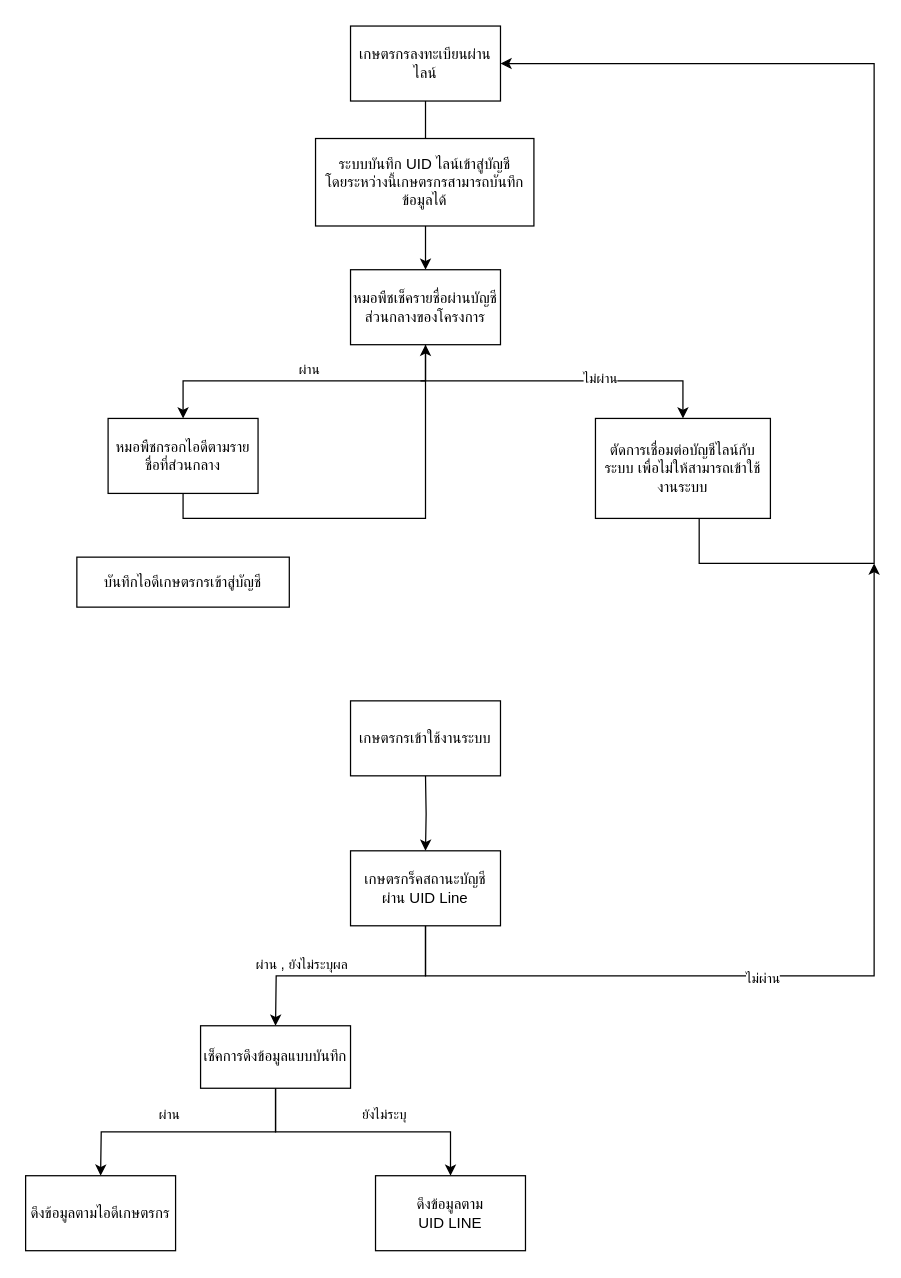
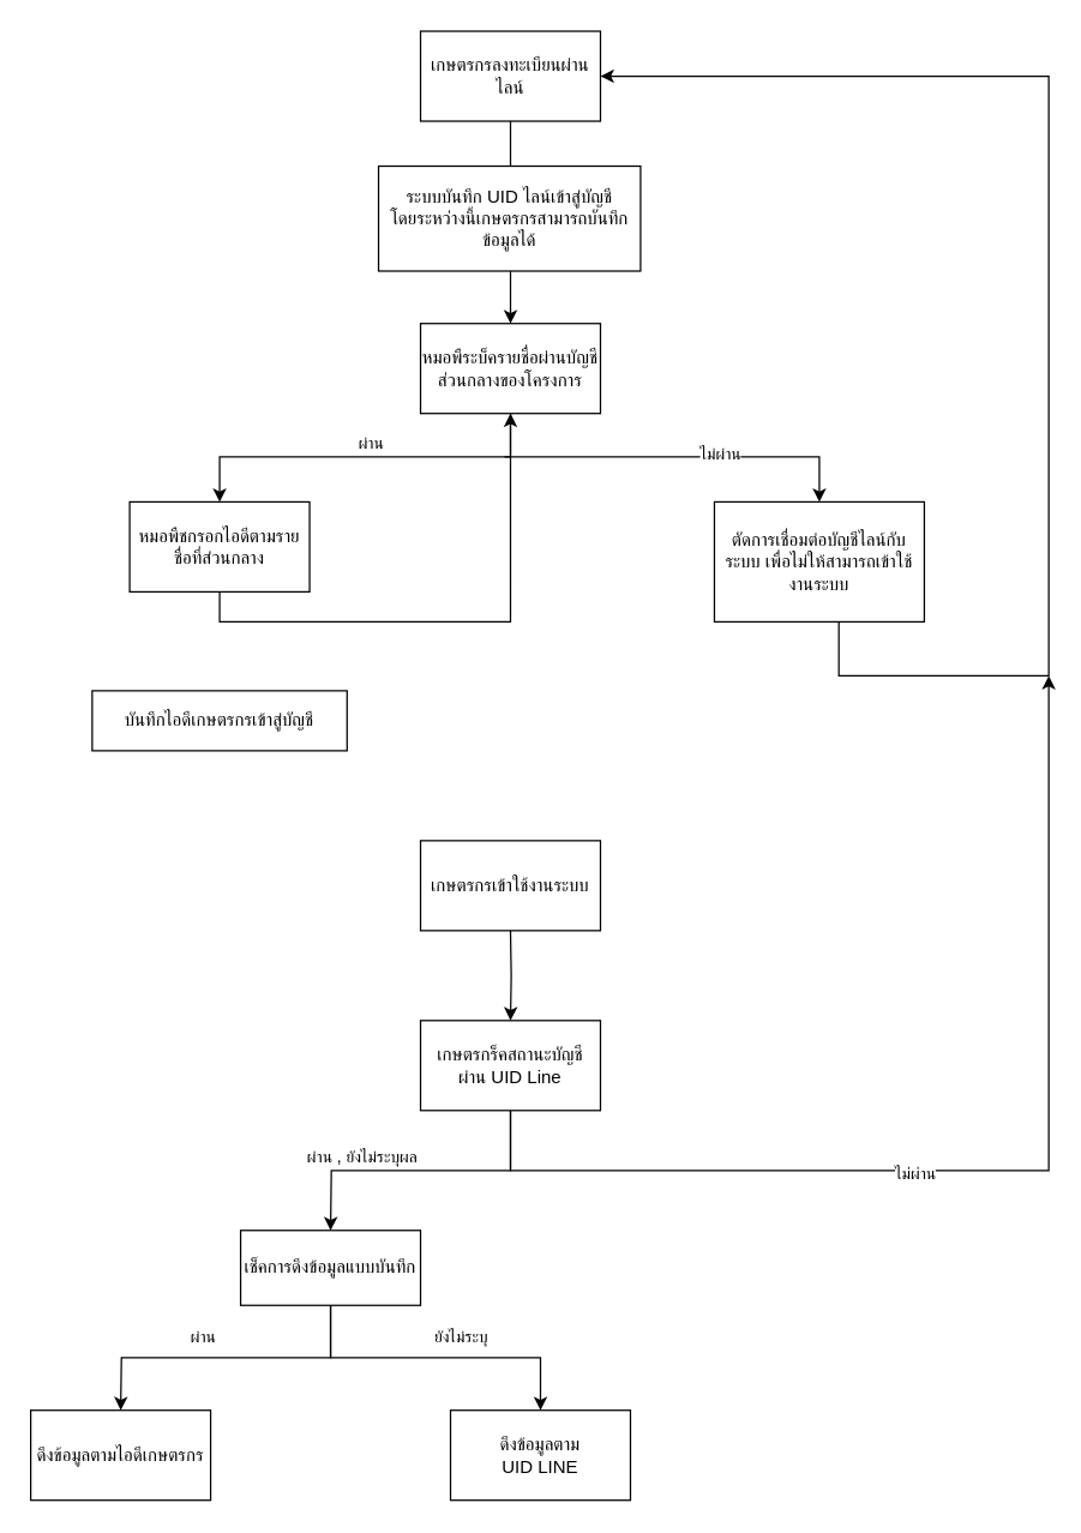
- <mxCell id="6" value="หมอพืชเช็ครายชื่อผ่านบัญชีส่วนกลางของโครงการ" style="rounded=0;whiteSpace=wrap;html=1;" vertex="1" parent="1"><mxGeometry x="280" y="215" width="120" height="60" as="geometry" /></mxCell>
+ <mxCell id="6" value="หมอพืระบ็ครายชื่อผ่านบัญชีส่วนกลางของโครงการ" style="rounded=0;whiteSpace=wrap;html=1;" vertex="1" parent="1"><mxGeometry x="280" y="215" width="120" height="60" as="geometry" /></mxCell>
- <mxCell id="14" value="บันทึกไอดีเกษตรกรเข้าสู่บัญชี" style="rounded=0;whiteSpace=wrap;html=1;" vertex="1" parent="1"><mxGeometry x="61" y="445" width="170" height="40" as="geometry" /></mxCell>
+ <mxCell id="14" value="บันทึกไอดีเกษตรกรเข้าสู่บัญชี" style="rounded=0;whiteSpace=wrap;html=1;" vertex="1" parent="1"><mxGeometry x="61" y="460" width="170" height="40" as="geometry" /></mxCell>
